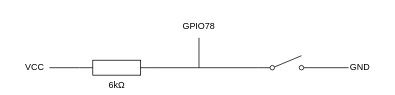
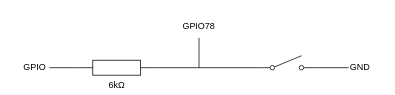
- <mxCell id="9" value="VCC" style="text;html=1;align=center;verticalAlign=middle;resizable=0;points=[];autosize=1;strokeColor=none;fillColor=none;" vertex="1" parent="1"><mxGeometry x="20" y="75" width="50" height="30" as="geometry" /></mxCell>
+ <mxCell id="9" value="GPIO" style="text;html=1;align=center;verticalAlign=middle;resizable=0;points=[];autosize=1;strokeColor=none;fillColor=none;" vertex="1" parent="1"><mxGeometry x="20" y="75" width="50" height="30" as="geometry" /></mxCell>
